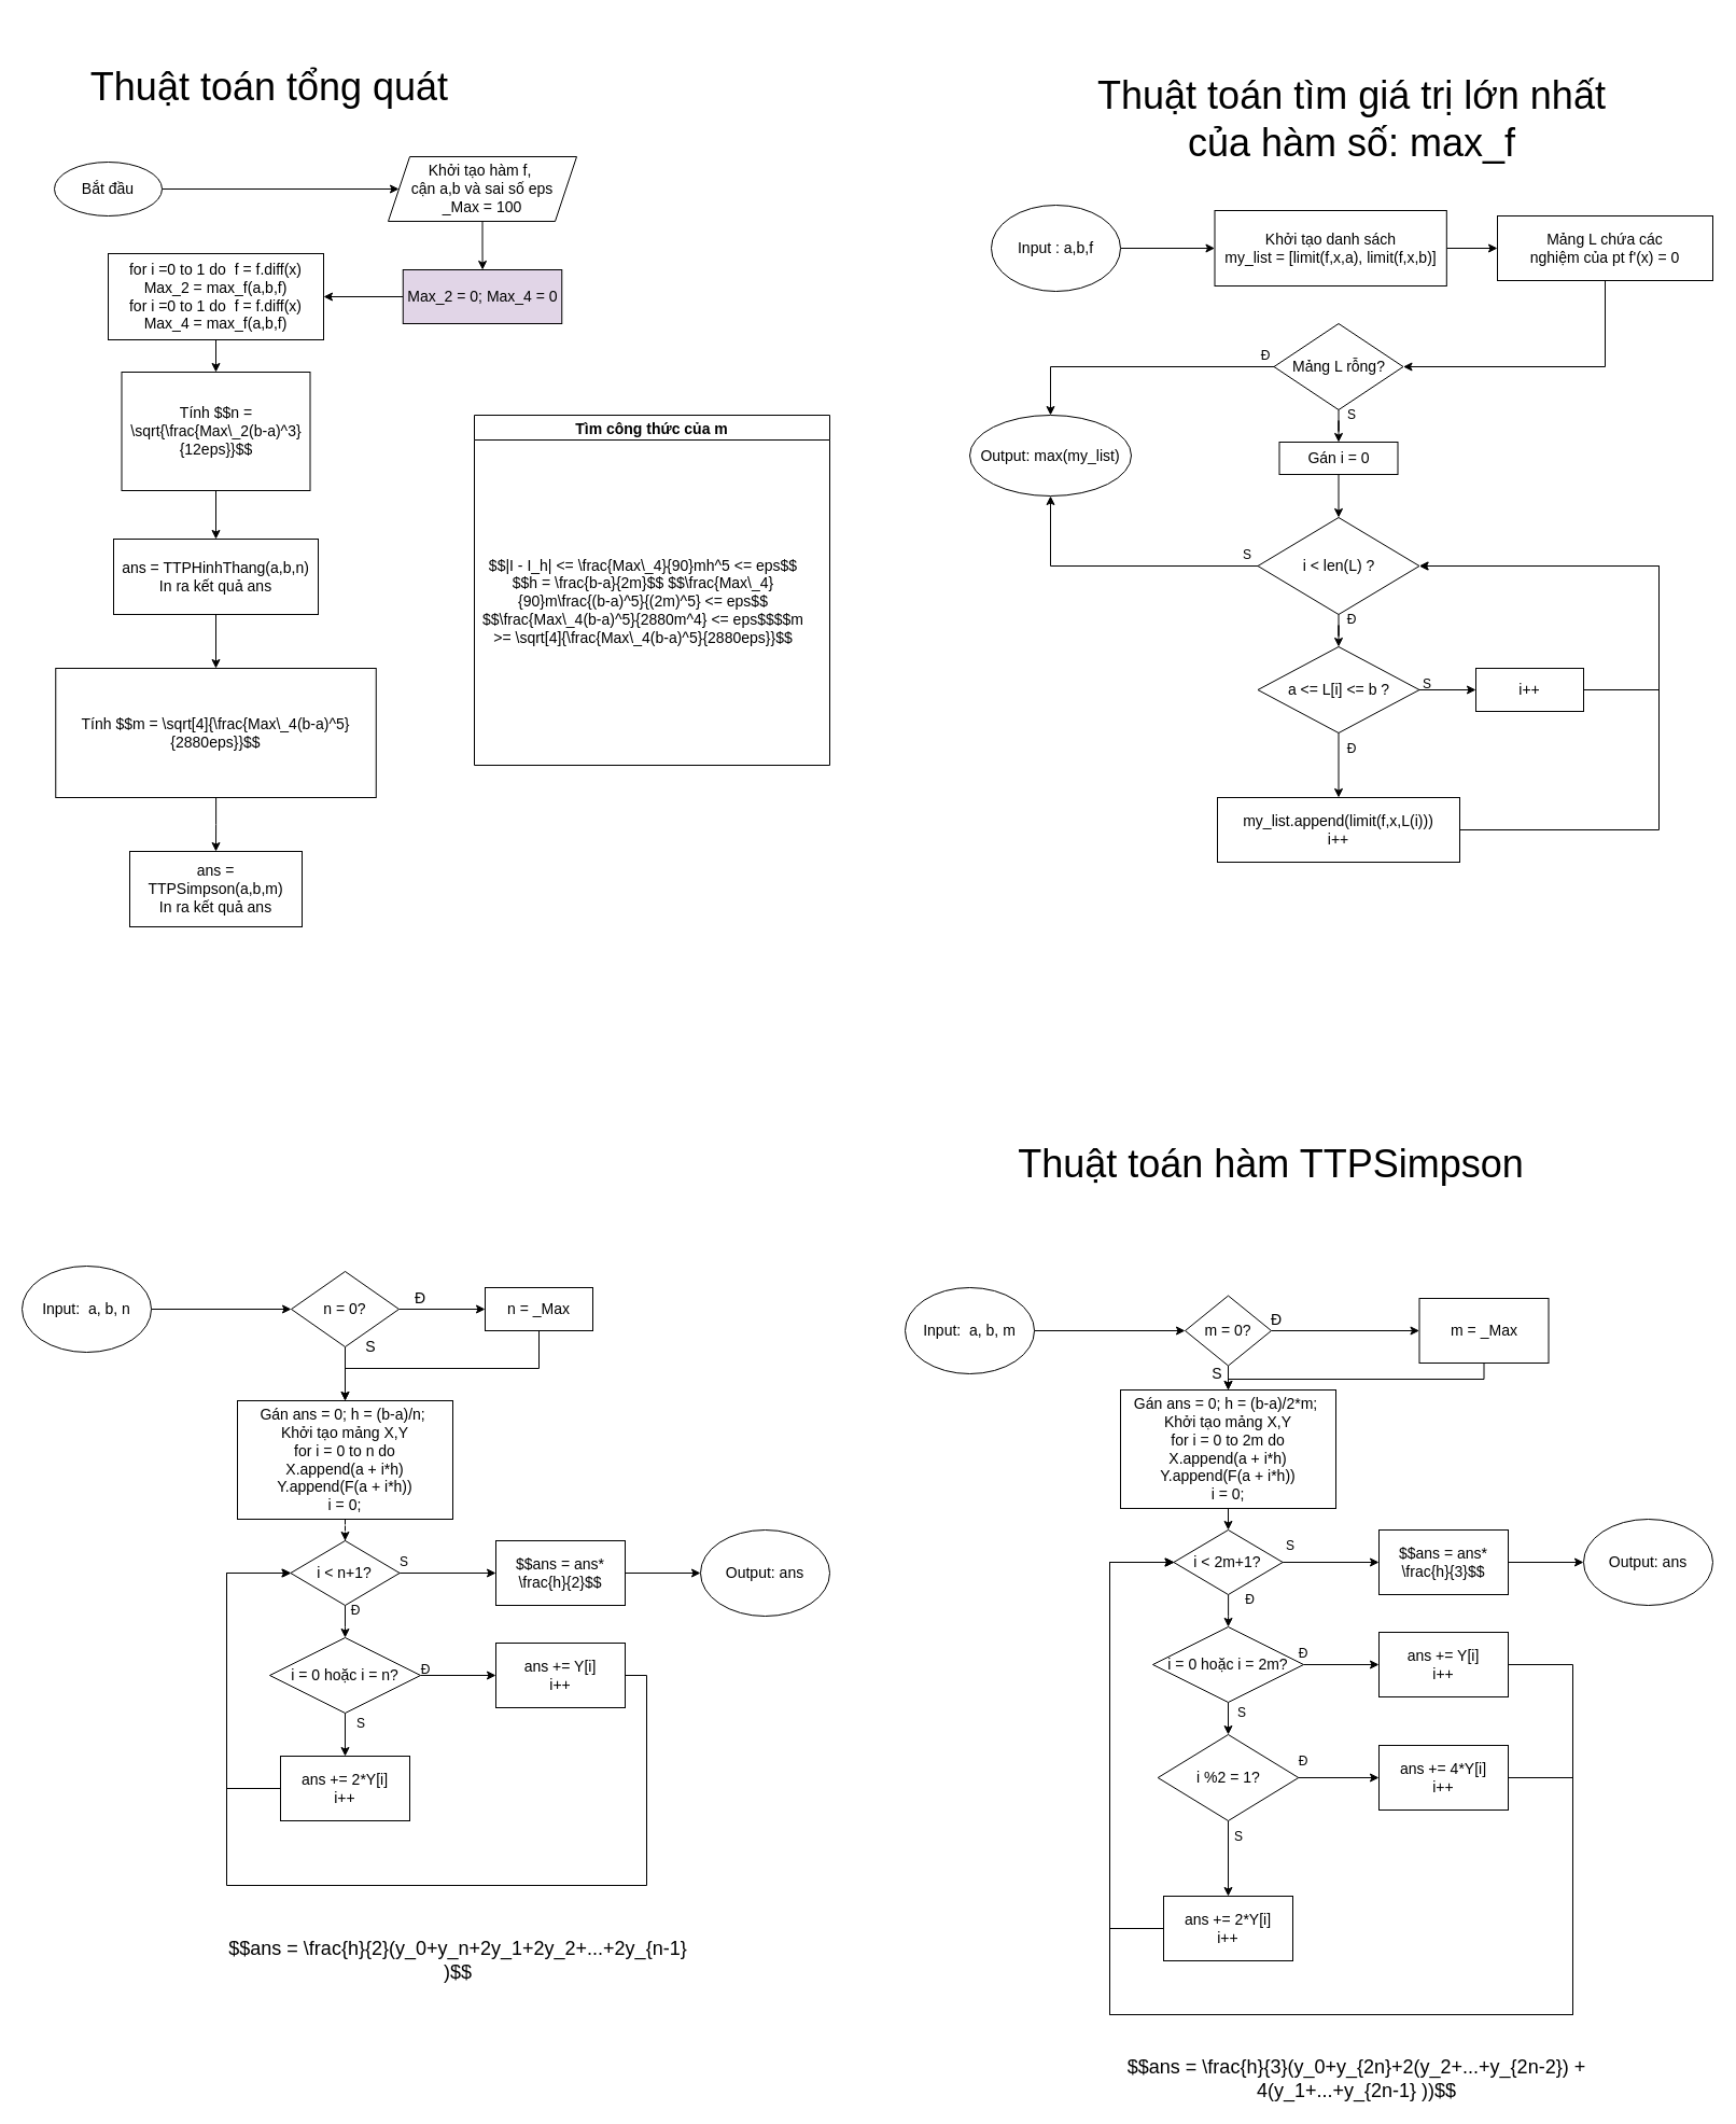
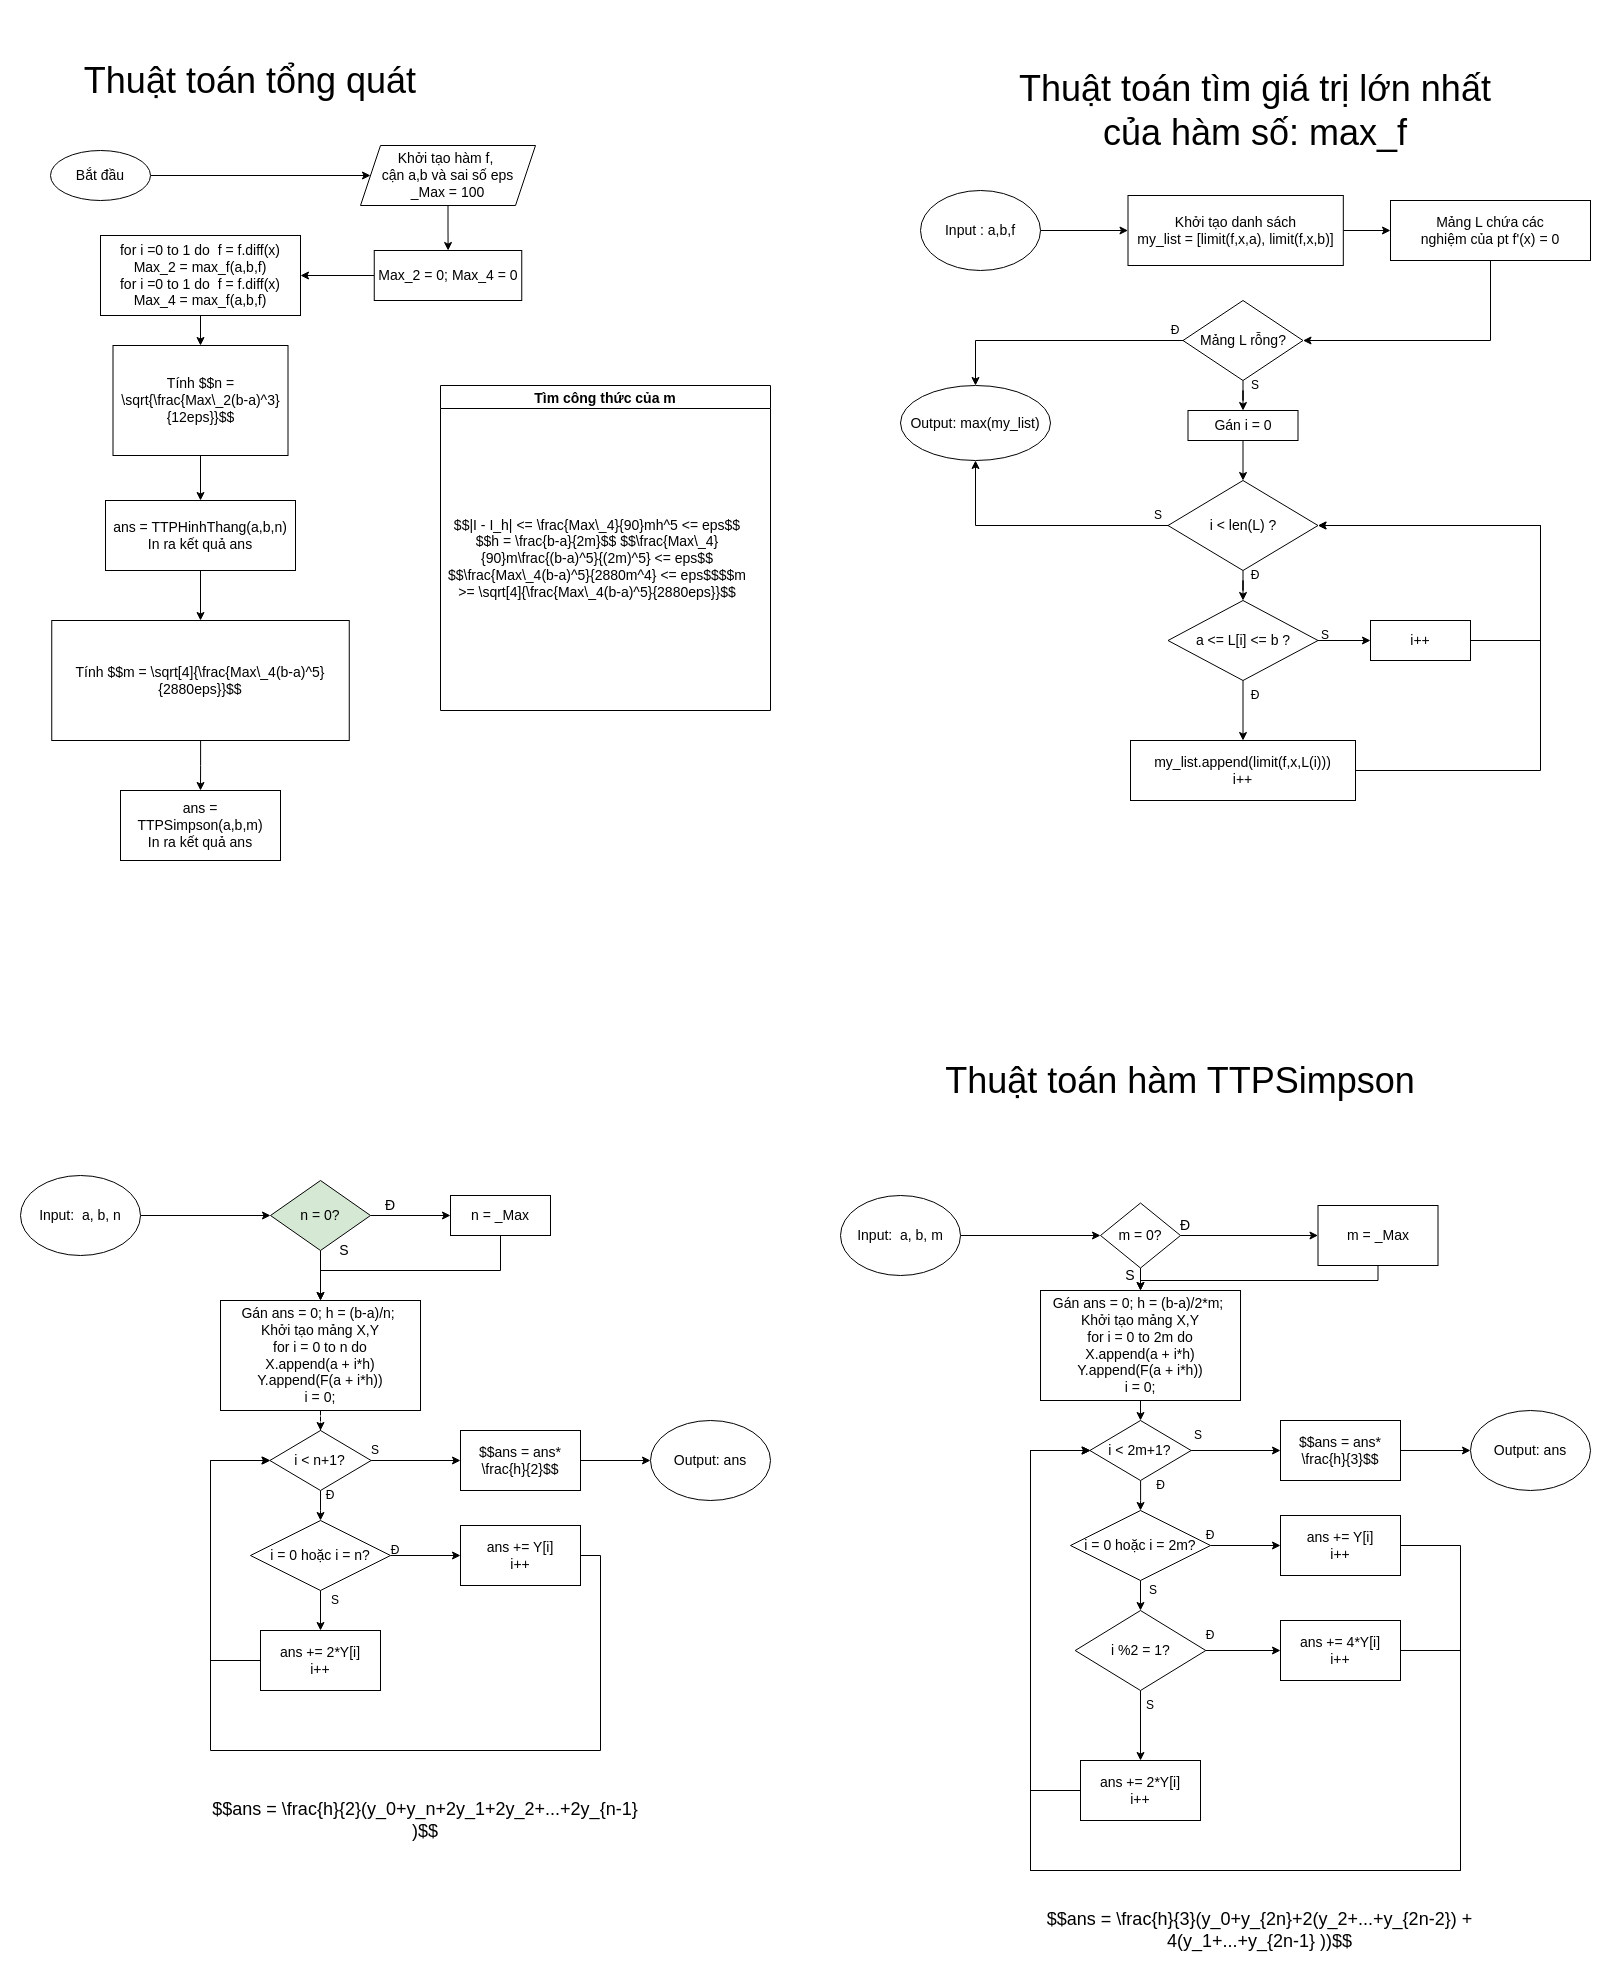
- <mxCell id="7" value="&lt;font style=&quot;font-size: 14px&quot;&gt;Max_2 = 0; Max_4 = 0&lt;/font&gt;" style="rounded=0;whiteSpace=wrap;html=1;fillColor=#e1d5e7;" parent="1" vertex="1"><mxGeometry x="373.75" y="250" width="147.5" height="50" as="geometry" /></mxCell>
+ <mxCell id="7" value="&lt;font style=&quot;font-size: 14px&quot;&gt;Max_2 = 0; Max_4 = 0&lt;/font&gt;" style="rounded=0;whiteSpace=wrap;html=1;" parent="1" vertex="1"><mxGeometry x="373.75" y="250" width="147.5" height="50" as="geometry" /></mxCell>
- <mxCell id="100" value="&lt;font style=&quot;font-size: 14px&quot;&gt;n = 0?&lt;/font&gt;" style="rhombus;whiteSpace=wrap;html=1;" parent="1" vertex="1"><mxGeometry x="270.01" y="1180" width="100" height="70" as="geometry" /></mxCell>
+ <mxCell id="100" value="&lt;font style=&quot;font-size: 14px&quot;&gt;n = 0?&lt;/font&gt;" style="rhombus;whiteSpace=wrap;html=1;fillColor=#d5e8d4;" parent="1" vertex="1"><mxGeometry x="270.01" y="1180" width="100" height="70" as="geometry" /></mxCell>
